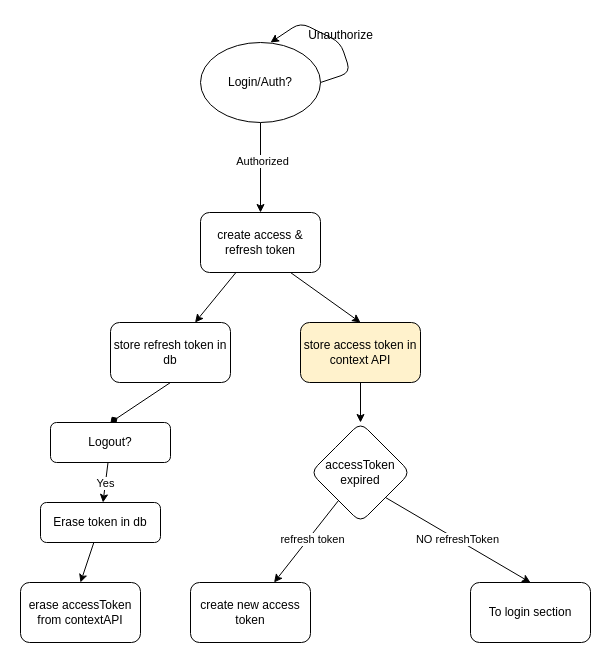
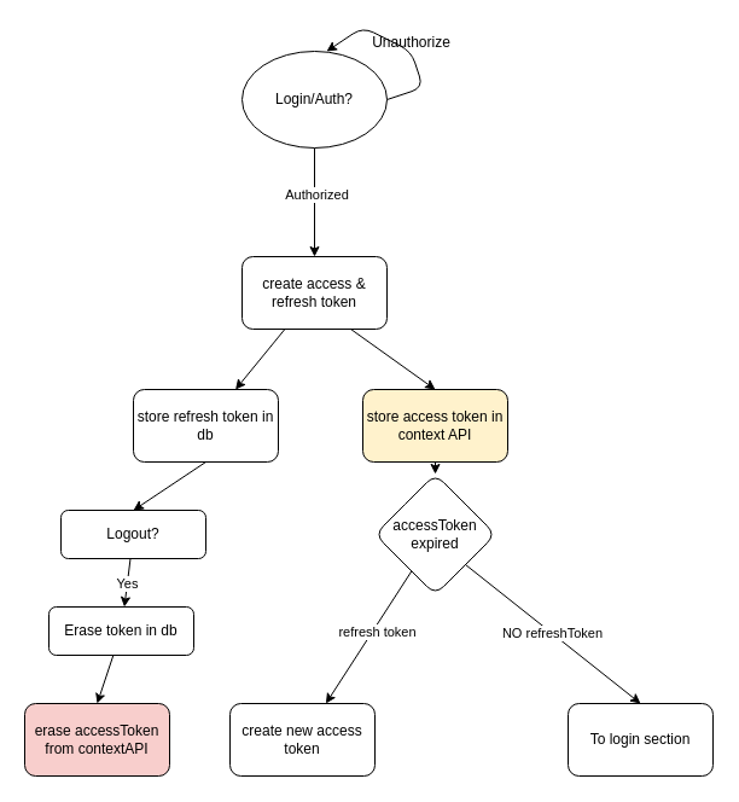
- <mxCell id="8" style="edgeStyle=none;html=1;exitX=0.5;exitY=1;exitDx=0;exitDy=0;entryX=0.5;entryY=0;entryDx=0;entryDy=0;endArrow=diamond;" edge="1" parent="1" source="9" target="23"><mxGeometry relative="1" as="geometry"><mxPoint x="170" y="442" as="targetPoint" /></mxGeometry></mxCell>
+ <mxCell id="8" style="edgeStyle=none;html=1;exitX=0.5;exitY=1;exitDx=0;exitDy=0;entryX=0.5;entryY=0;entryDx=0;entryDy=0;" edge="1" parent="1" source="9" target="23"><mxGeometry relative="1" as="geometry"><mxPoint x="170" y="442" as="targetPoint" /></mxGeometry></mxCell>
- <mxCell id="16" value="accessToken expired" style="rhombus;whiteSpace=wrap;html=1;rounded=1;" vertex="1" parent="1"><mxGeometry x="310" y="422" width="100" height="100" as="geometry" /></mxCell>
+ <mxCell id="16" value="accessToken expired" style="rhombus;whiteSpace=wrap;html=1;rounded=1;" vertex="1" parent="1"><mxGeometry x="310" y="392" width="100" height="100" as="geometry" /></mxCell>
- <mxCell id="26" value="erase accessToken from contextAPI" style="rounded=1;whiteSpace=wrap;html=1;" vertex="1" parent="1"><mxGeometry x="20" y="582" width="120" height="60" as="geometry" /></mxCell>
+ <mxCell id="26" value="erase accessToken from contextAPI" style="rounded=1;whiteSpace=wrap;html=1;fillColor=#f8cecc;" vertex="1" parent="1"><mxGeometry x="20" y="582" width="120" height="60" as="geometry" /></mxCell>
